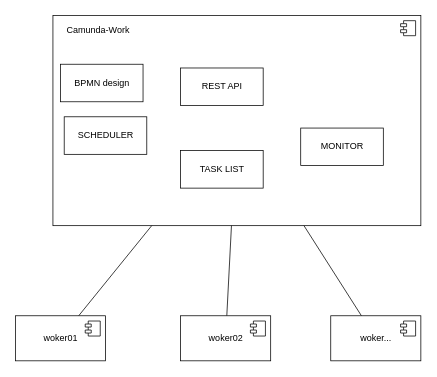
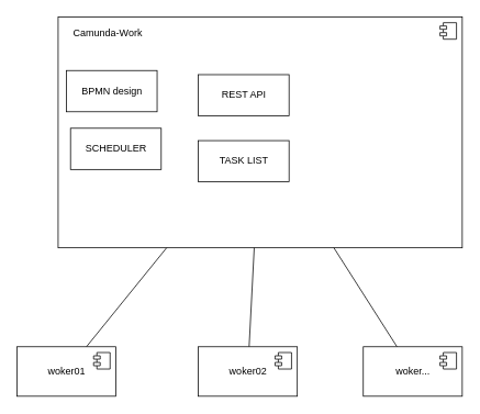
- <mxCell id="18" value="MONITOR" style="html=1;" parent="1" vertex="1"><mxGeometry x="400" y="170" width="110" height="50" as="geometry" /></mxCell>
- <mxCell id="17" value="TASK LIST" style="html=1;" parent="1" vertex="1"><mxGeometry x="240" y="200" width="110" height="50" as="geometry" /></mxCell>
+ <mxCell id="17" value="TASK LIST" style="html=1;" parent="1" vertex="1"><mxGeometry x="240" y="170" width="110" height="50" as="geometry" /></mxCell>
